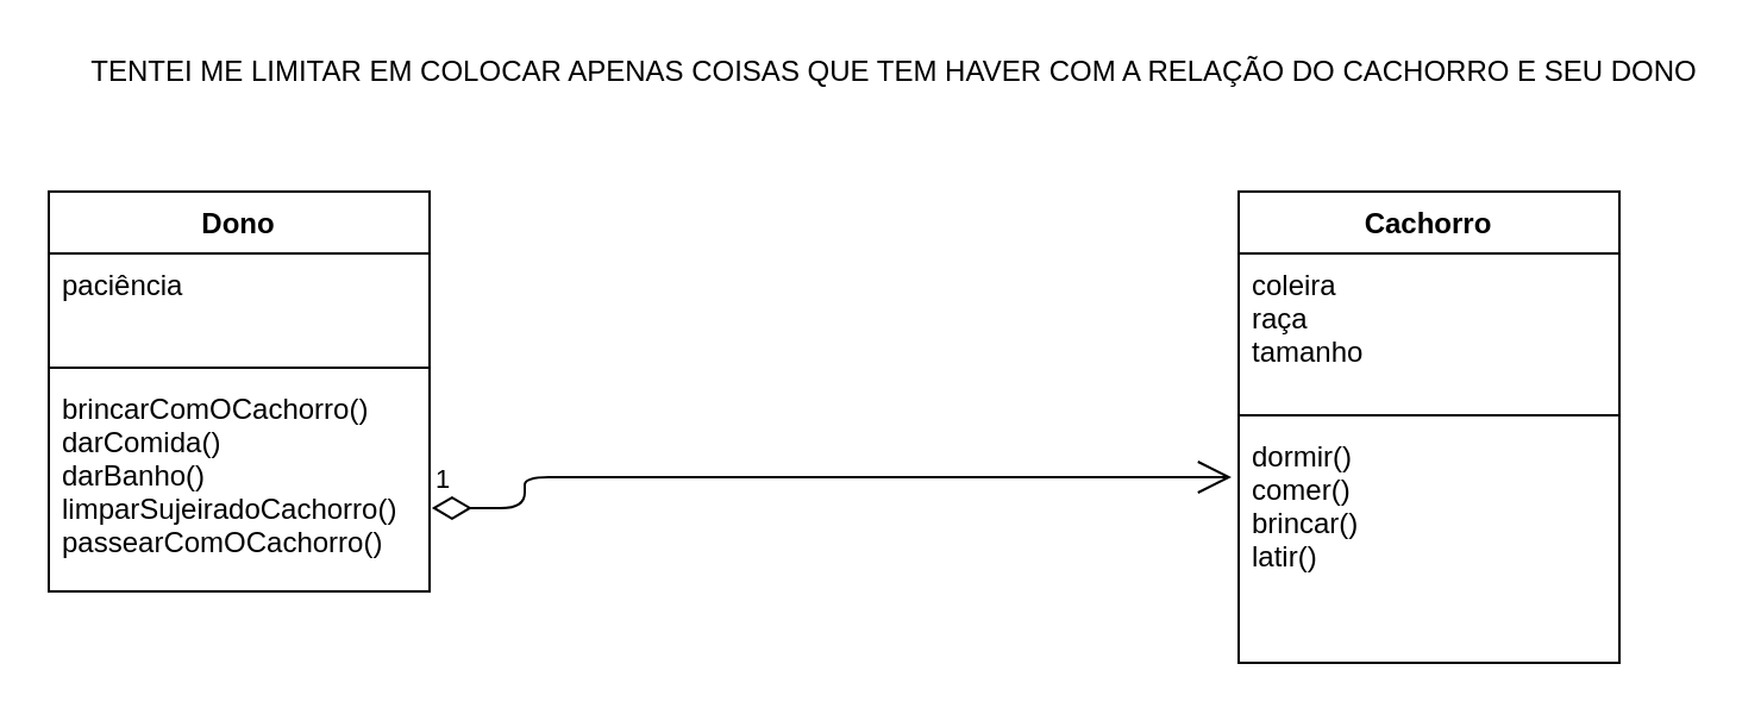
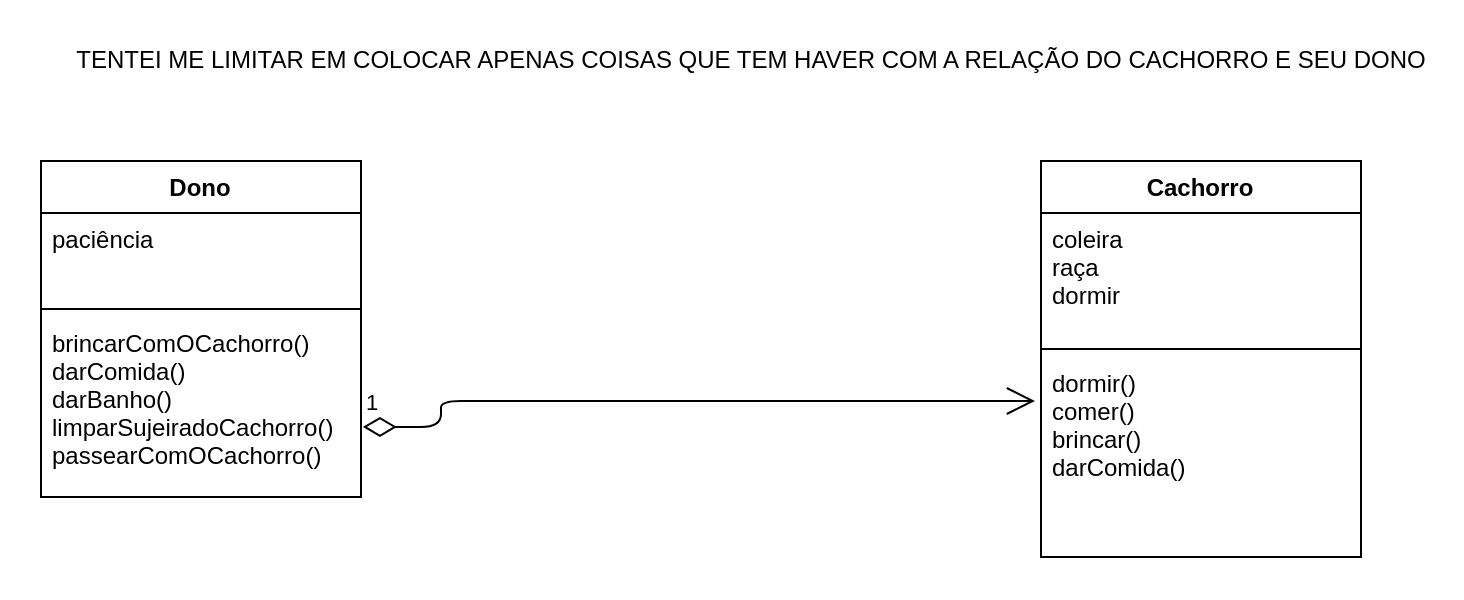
- <mxCell id="8" value="coleira&#10;raça&#10;tamanho" style="text;strokeColor=none;fillColor=none;align=left;verticalAlign=top;spacingLeft=4;spacingRight=4;overflow=hidden;rotatable=0;points=[[0,0.5],[1,0.5]];portConstraint=eastwest;" vertex="1" parent="7"><mxGeometry y="26" width="160" height="64" as="geometry" /></mxCell>
+ <mxCell id="8" value="coleira&#10;raça&#10;dormir" style="text;strokeColor=none;fillColor=none;align=left;verticalAlign=top;spacingLeft=4;spacingRight=4;overflow=hidden;rotatable=0;points=[[0,0.5],[1,0.5]];portConstraint=eastwest;" vertex="1" parent="7"><mxGeometry y="26" width="160" height="64" as="geometry" /></mxCell>
- <mxCell id="10" value="dormir()&#10;comer()&#10;brincar()&#10;latir()" style="text;strokeColor=none;fillColor=none;align=left;verticalAlign=top;spacingLeft=4;spacingRight=4;overflow=hidden;rotatable=0;points=[[0,0.5],[1,0.5]];portConstraint=eastwest;" vertex="1" parent="7"><mxGeometry y="98" width="160" height="100" as="geometry" /></mxCell>
+ <mxCell id="10" value="dormir()&#10;comer()&#10;brincar()&#10;darComida()" style="text;strokeColor=none;fillColor=none;align=left;verticalAlign=top;spacingLeft=4;spacingRight=4;overflow=hidden;rotatable=0;points=[[0,0.5],[1,0.5]];portConstraint=eastwest;" vertex="1" parent="7"><mxGeometry y="98" width="160" height="100" as="geometry" /></mxCell>
